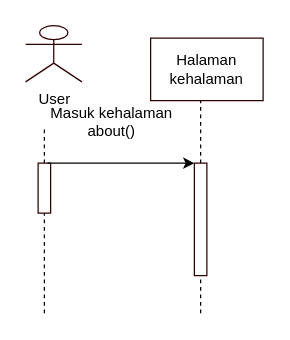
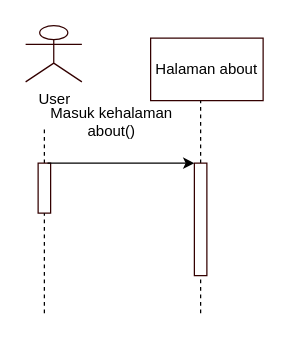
- <mxCell id="4" value="Halaman kehalaman" style="rounded=0;whiteSpace=wrap;html=1;strokeColor=#330000;" parent="1" vertex="1"><mxGeometry x="120" y="30" width="90" height="50" as="geometry" /></mxCell>
+ <mxCell id="4" value="Halaman about" style="rounded=0;whiteSpace=wrap;html=1;strokeColor=#330000;" parent="1" vertex="1"><mxGeometry x="120" y="30" width="90" height="50" as="geometry" /></mxCell>
